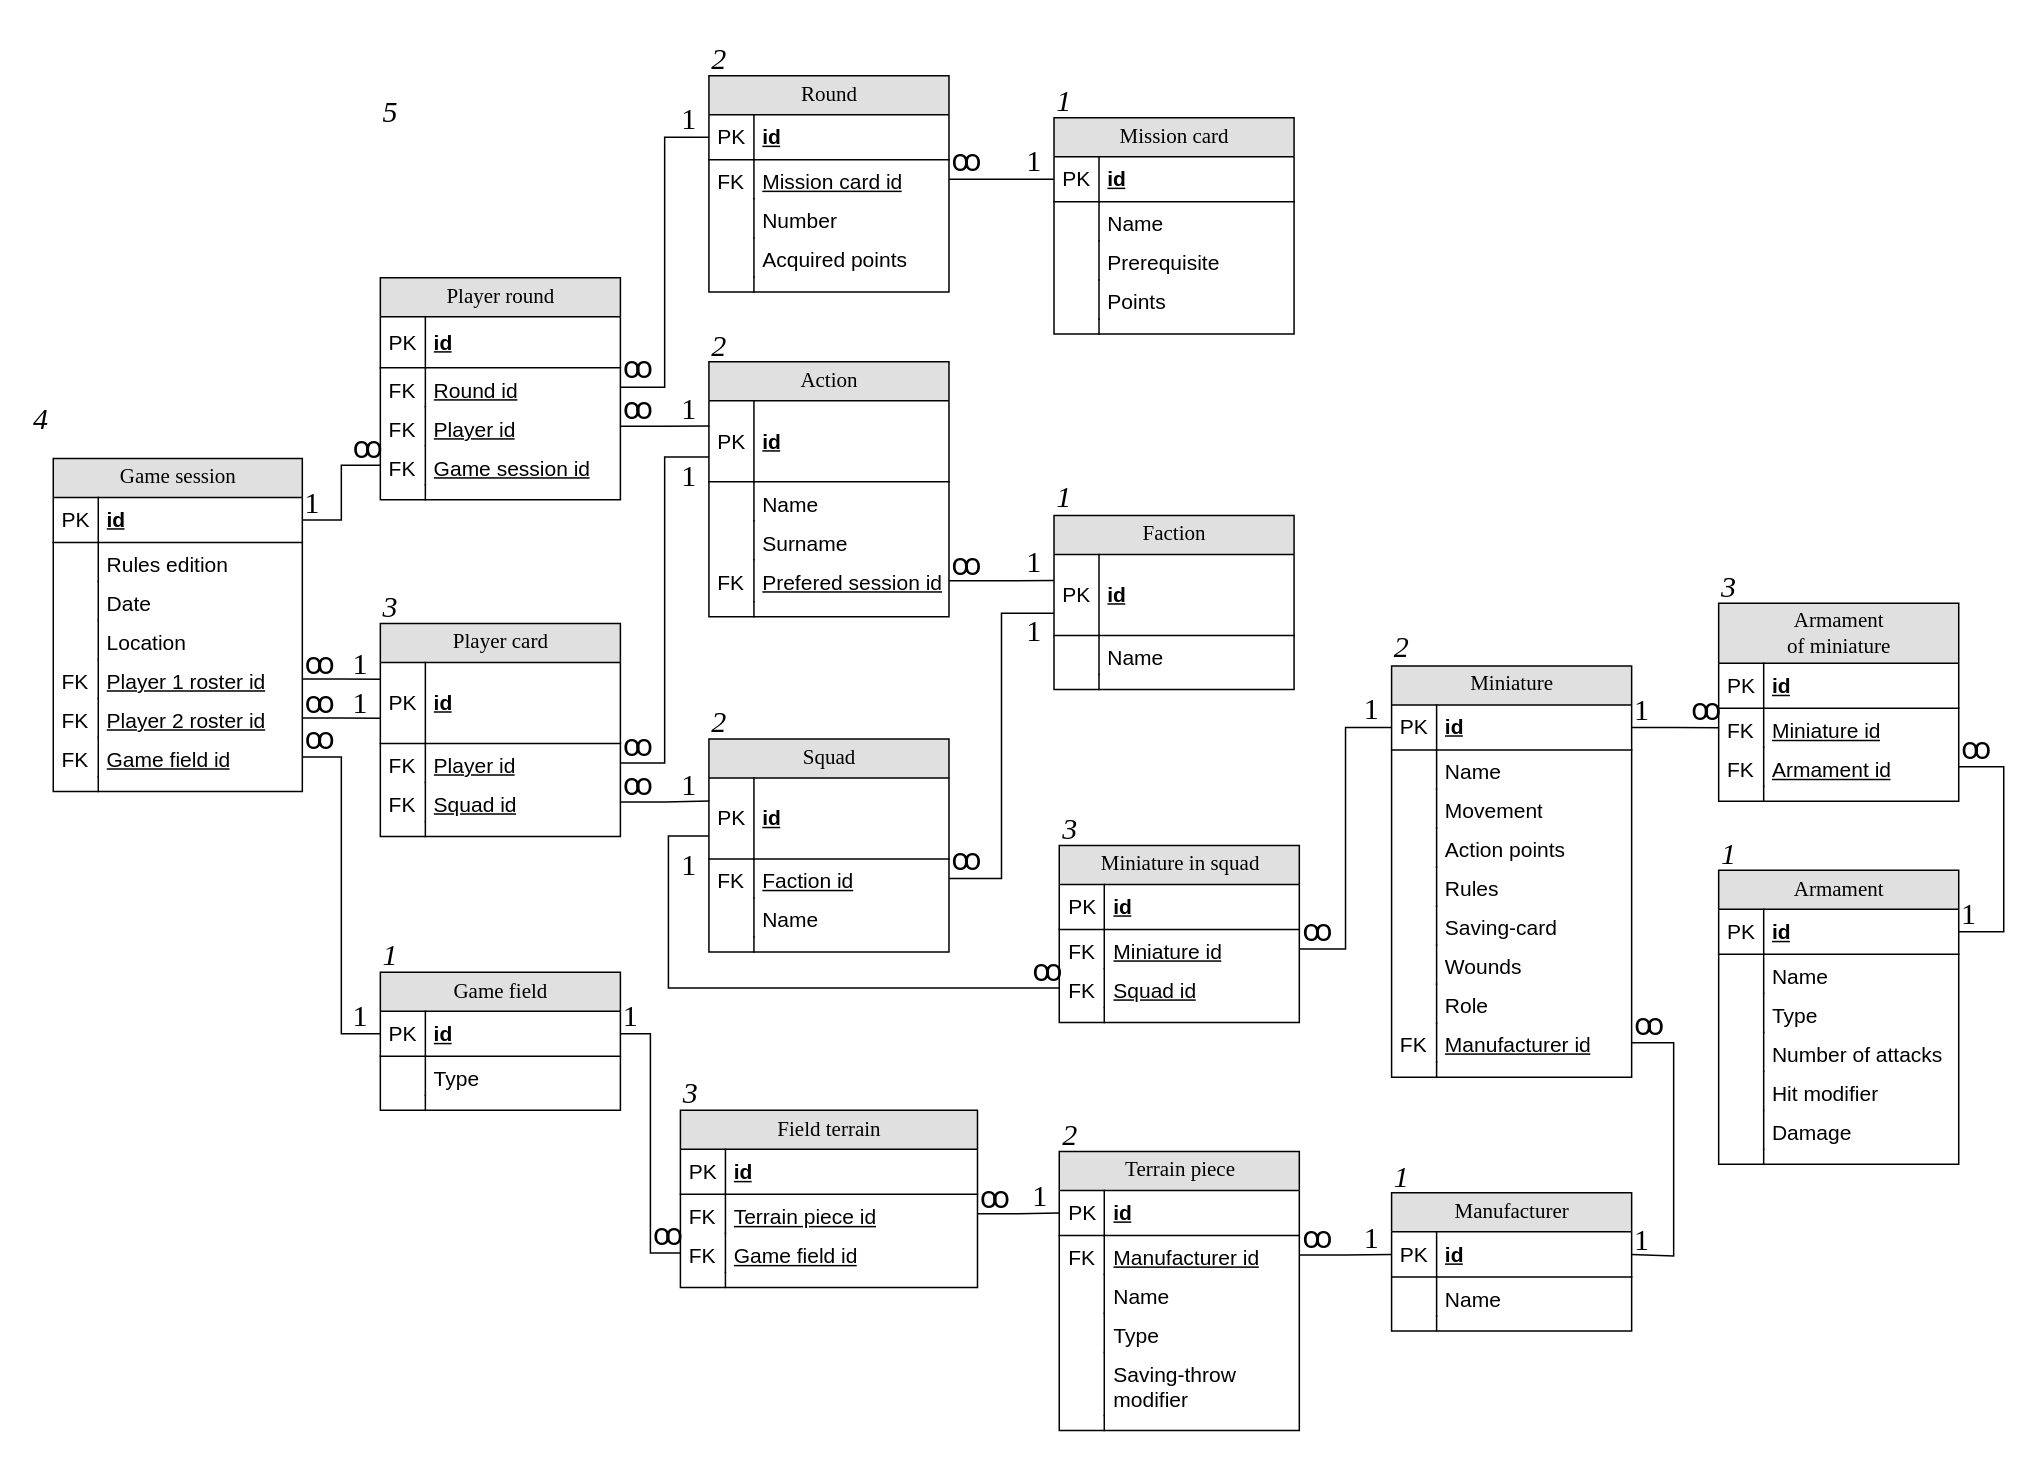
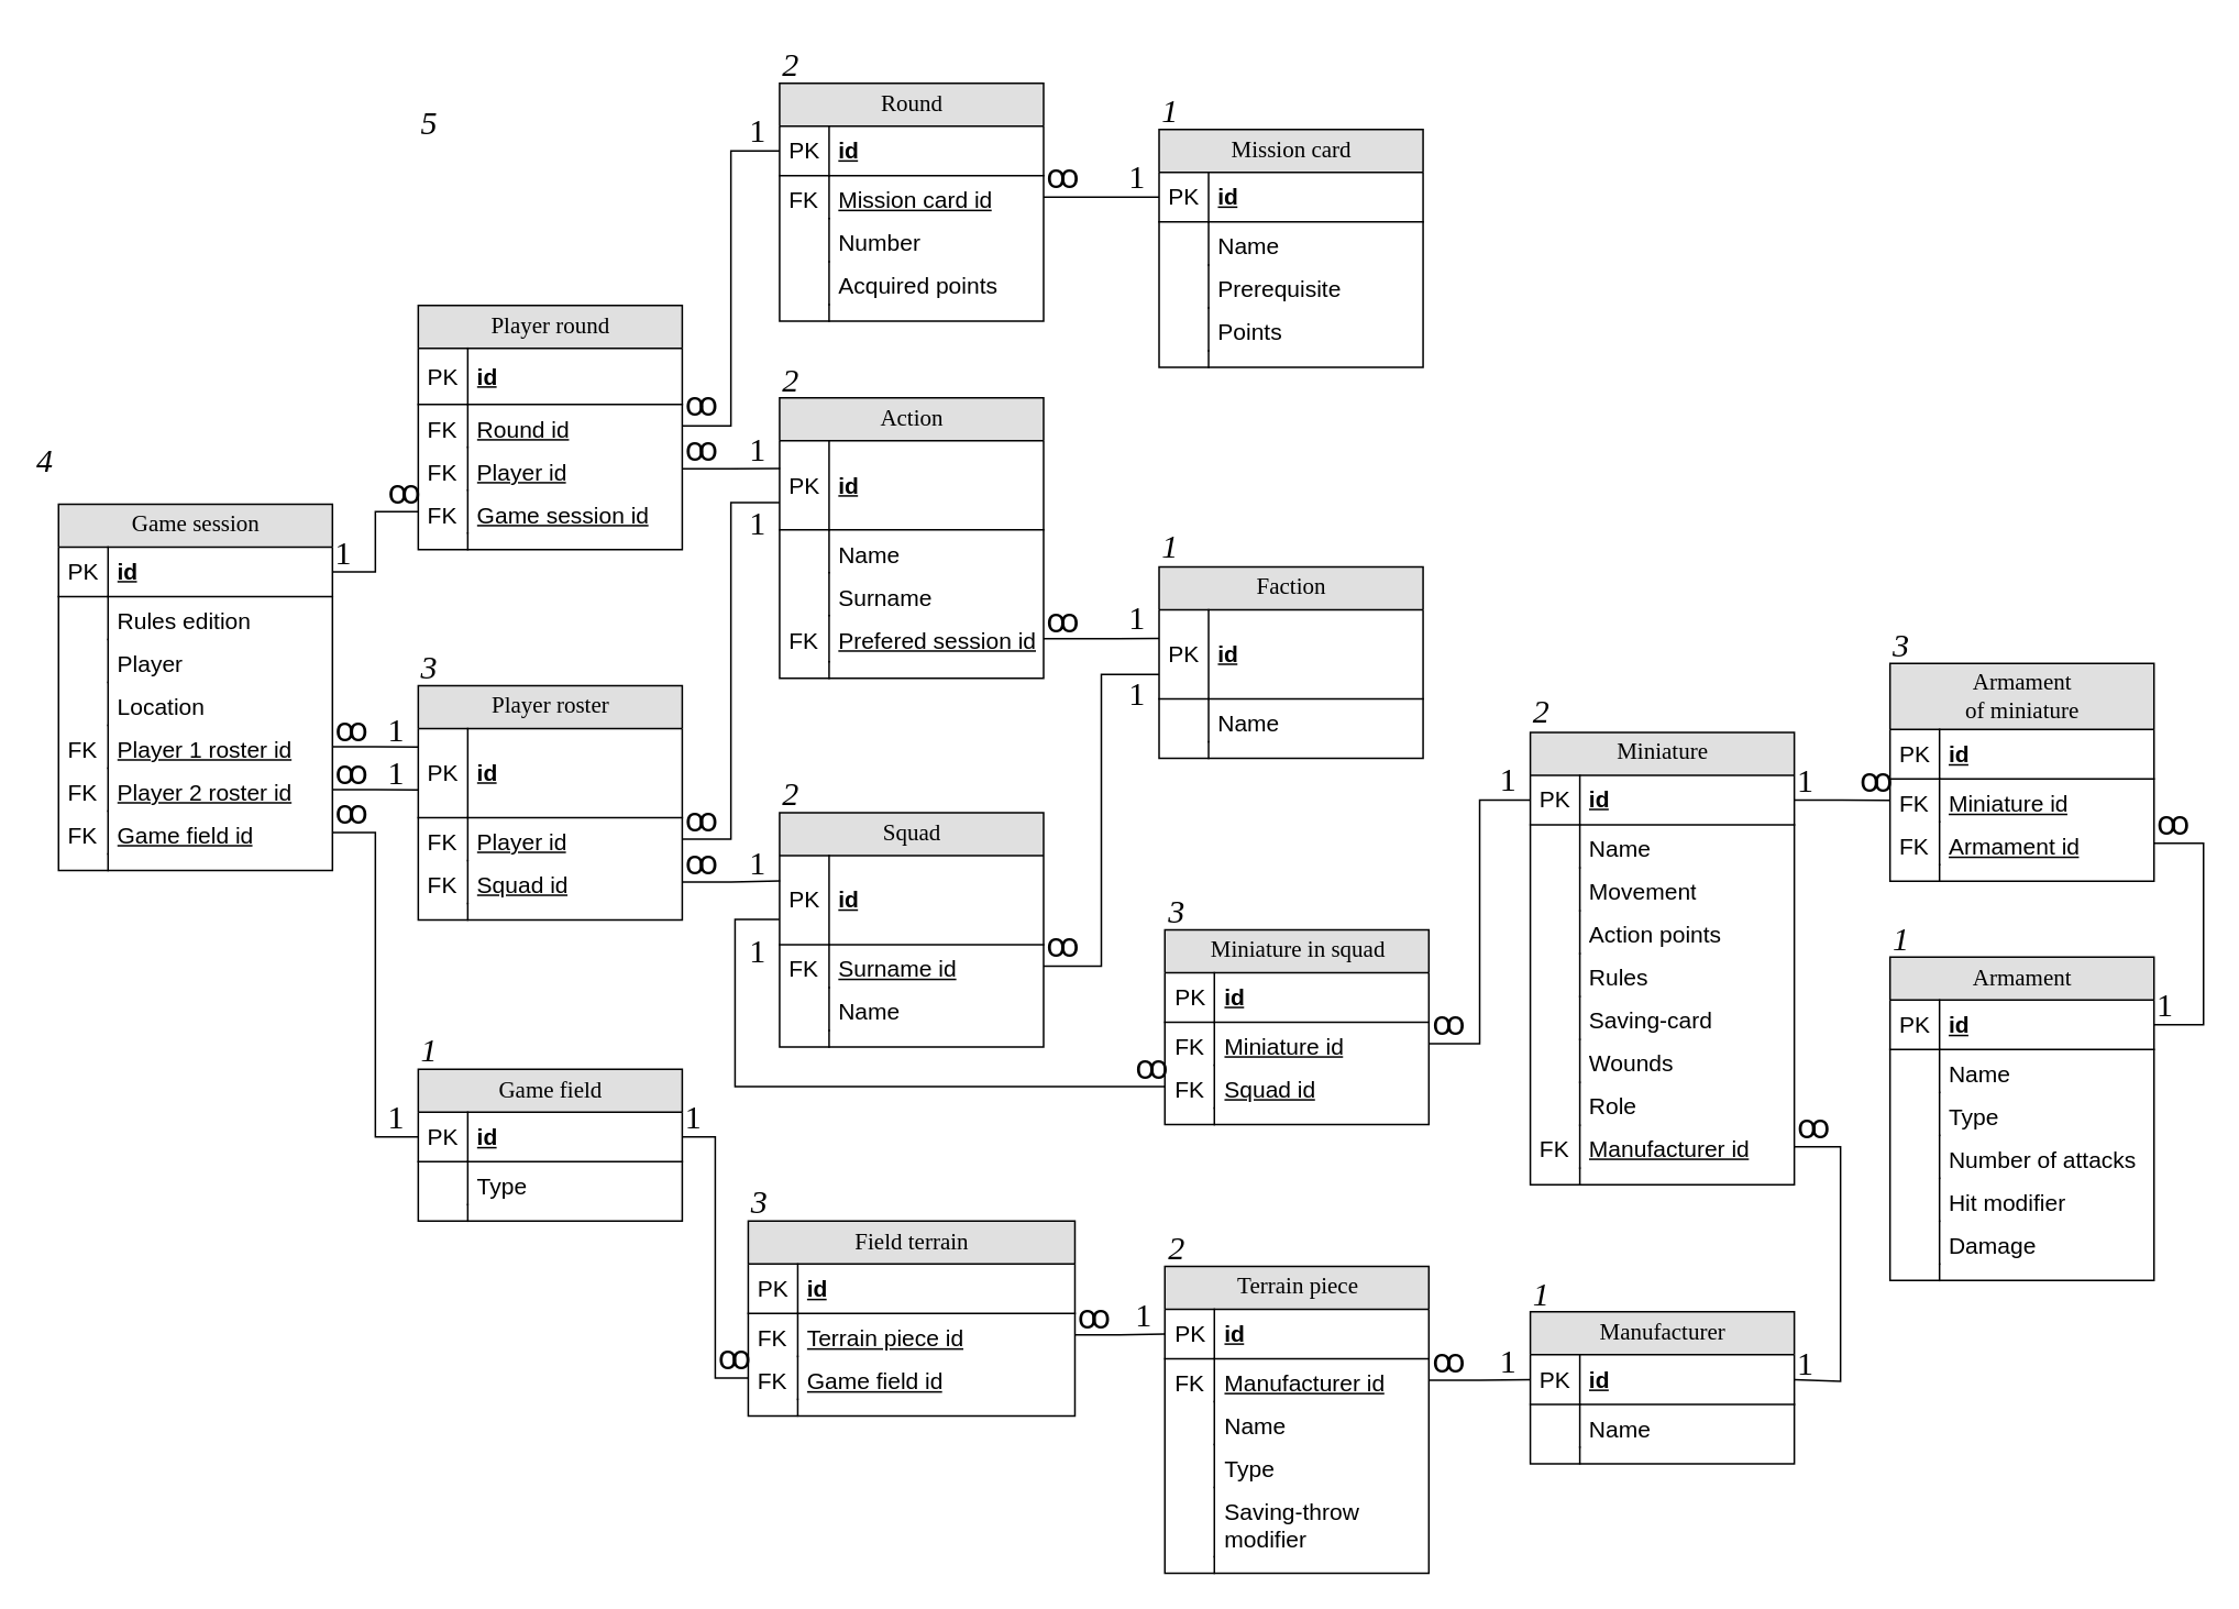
- <mxCell id="7" value="Date" style="shape=partialRectangle;top=0;left=0;right=0;bottom=0;html=1;align=left;verticalAlign=top;fillColor=none;spacingLeft=34;spacingRight=4;whiteSpace=wrap;overflow=hidden;rotatable=0;points=[[0,0.5],[1,0.5]];portConstraint=eastwest;dropTarget=0;fontSize=14;" vertex="1" parent="2"><mxGeometry y="82" width="166" height="26" as="geometry" /></mxCell>
+ <mxCell id="7" value="Player" style="shape=partialRectangle;top=0;left=0;right=0;bottom=0;html=1;align=left;verticalAlign=top;fillColor=none;spacingLeft=34;spacingRight=4;whiteSpace=wrap;overflow=hidden;rotatable=0;points=[[0,0.5],[1,0.5]];portConstraint=eastwest;dropTarget=0;fontSize=14;" vertex="1" parent="2"><mxGeometry y="82" width="166" height="26" as="geometry" /></mxCell>
- <mxCell id="19" value="Player card" style="swimlane;html=1;fontStyle=0;childLayout=stackLayout;horizontal=1;startSize=26;fillColor=#e0e0e0;horizontalStack=0;resizeParent=1;resizeLast=0;collapsible=1;marginBottom=0;swimlaneFillColor=#ffffff;align=center;rounded=0;shadow=0;comic=0;labelBackgroundColor=none;strokeWidth=1;fontFamily=Verdana;fontSize=14;" vertex="1" parent="1"><mxGeometry x="253" y="415" width="160" height="142" as="geometry" /></mxCell>
+ <mxCell id="19" value="Player roster" style="swimlane;html=1;fontStyle=0;childLayout=stackLayout;horizontal=1;startSize=26;fillColor=#e0e0e0;horizontalStack=0;resizeParent=1;resizeLast=0;collapsible=1;marginBottom=0;swimlaneFillColor=#ffffff;align=center;rounded=0;shadow=0;comic=0;labelBackgroundColor=none;strokeWidth=1;fontFamily=Verdana;fontSize=14;" vertex="1" parent="1"><mxGeometry x="253" y="415" width="160" height="142" as="geometry" /></mxCell>
- <mxCell id="84" value="Faction id" style="shape=partialRectangle;top=0;left=0;right=0;bottom=0;html=1;align=left;verticalAlign=top;fillColor=none;spacingLeft=34;spacingRight=4;whiteSpace=wrap;overflow=hidden;rotatable=0;points=[[0,0.5],[1,0.5]];portConstraint=eastwest;dropTarget=0;fontStyle=4;fontSize=14;" vertex="1" parent="81"><mxGeometry y="80" width="160" height="26" as="geometry" /></mxCell>
+ <mxCell id="84" value="Surname id" style="shape=partialRectangle;top=0;left=0;right=0;bottom=0;html=1;align=left;verticalAlign=top;fillColor=none;spacingLeft=34;spacingRight=4;whiteSpace=wrap;overflow=hidden;rotatable=0;points=[[0,0.5],[1,0.5]];portConstraint=eastwest;dropTarget=0;fontStyle=4;fontSize=14;" vertex="1" parent="81"><mxGeometry y="80" width="160" height="26" as="geometry" /></mxCell>
